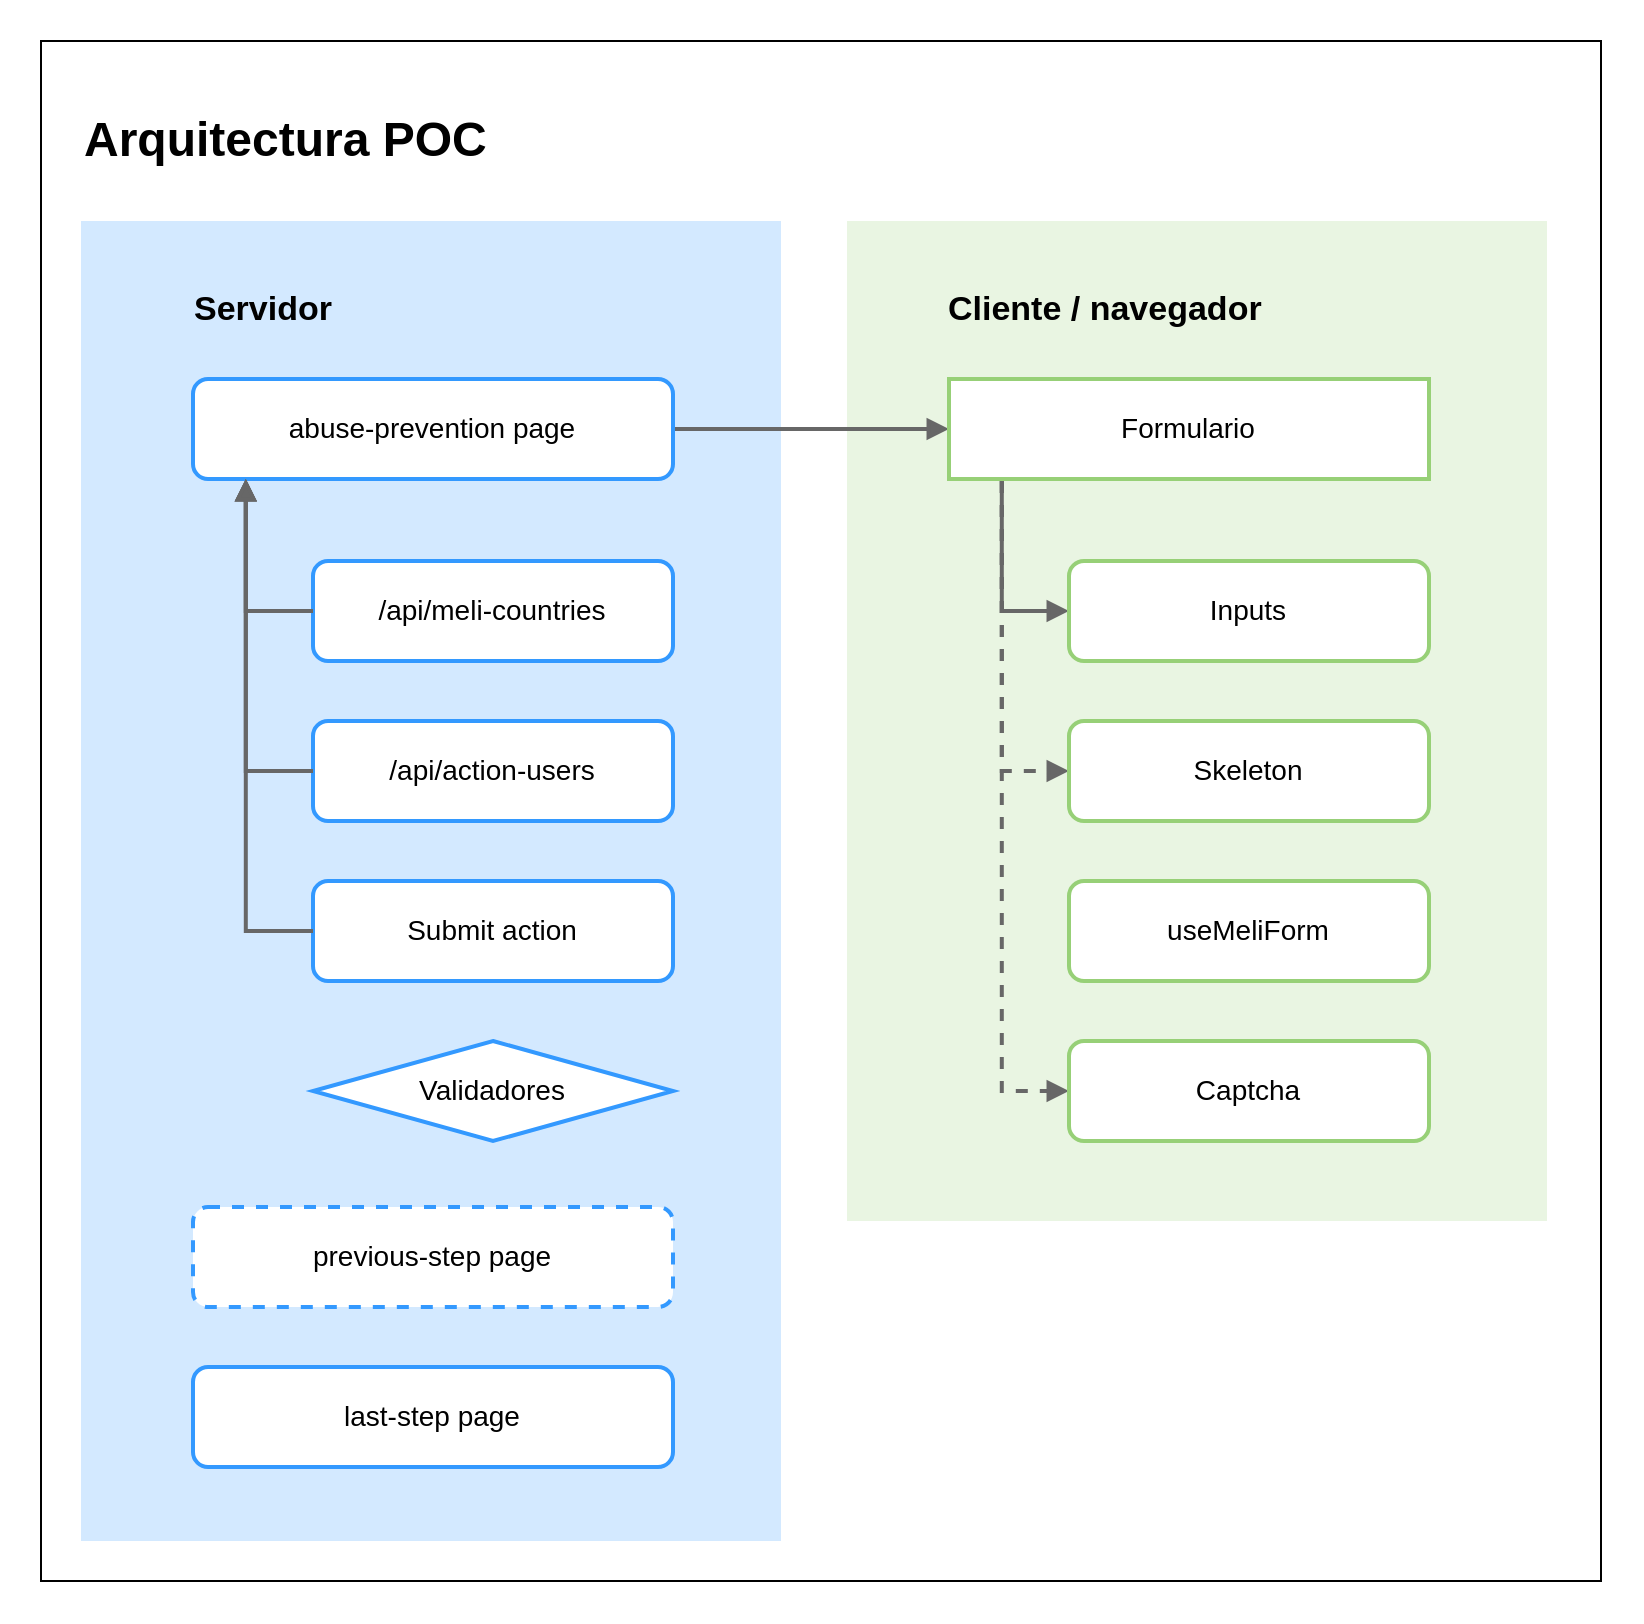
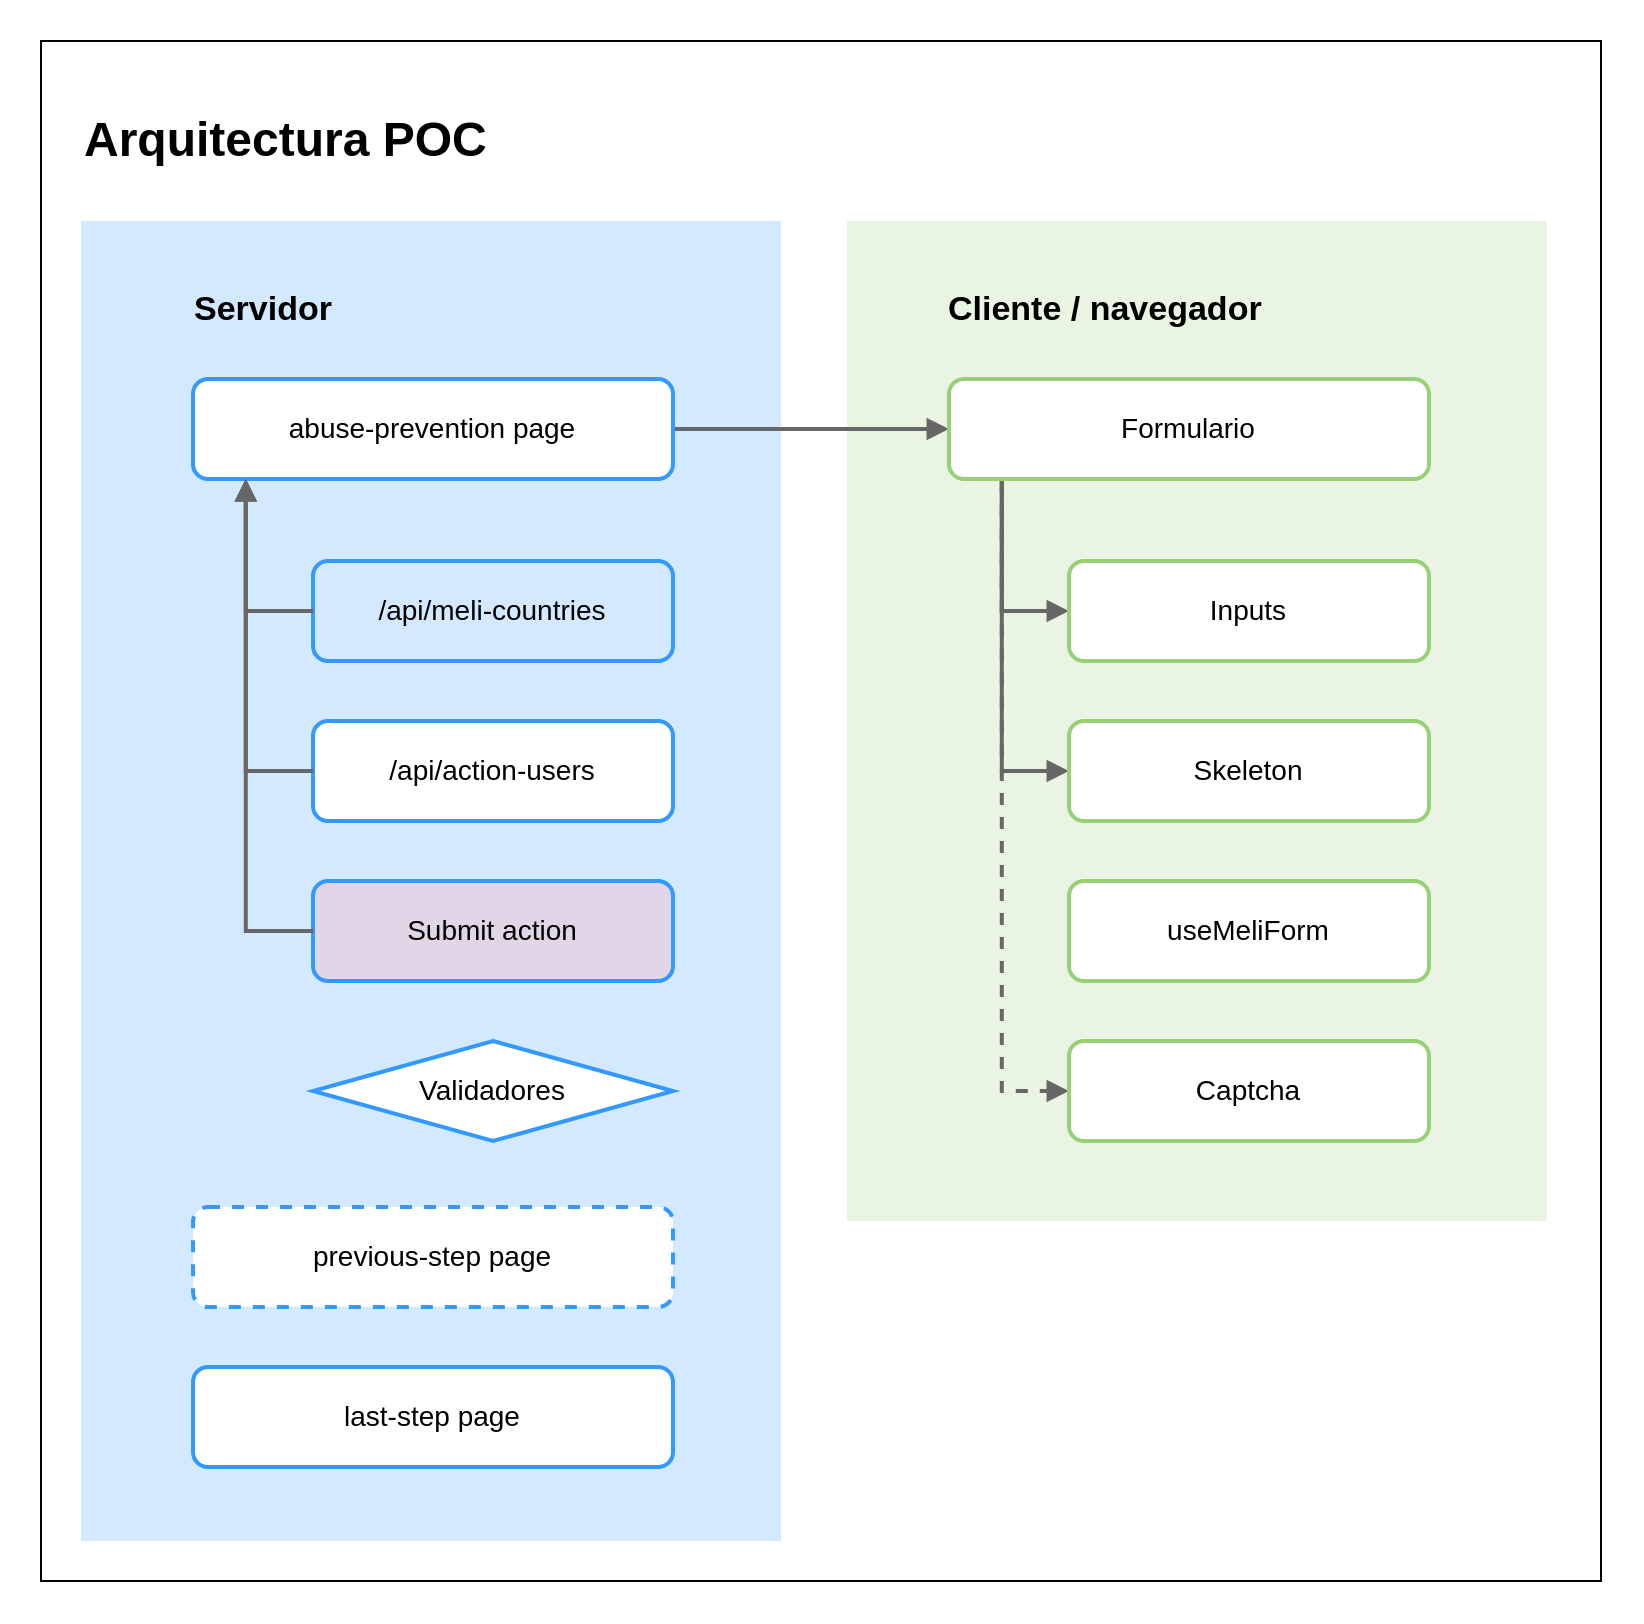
- <mxCell id="10" value="Formulario" style="whiteSpace=wrap;html=1;fontSize=14;strokeWidth=2;strokeColor=#97D077;points=[[0,0,0,0,0],[0,0.25,0,0,0],[0,0.5,0,0,0],[0,0.75,0,0,0],[0,1,0,0,0],[0.11,1,0,0,1],[0.25,0,0,0,0],[0.25,1,0,0,0],[0.5,0,0,0,0],[0.5,1,0,0,0],[0.75,0,0,0,0],[0.75,1,0,0,0],[1,0,0,0,0],[1,0.25,0,0,0],[1,0.5,0,0,0],[1,0.75,0,0,0],[1,1,0,0,0]];rounded=0;" vertex="1" parent="1"><mxGeometry x="474" y="189" width="240" height="50" as="geometry" /></mxCell>
+ <mxCell id="10" value="Formulario" style="rounded=1;whiteSpace=wrap;html=1;fontSize=14;strokeWidth=2;strokeColor=#97D077;points=[[0,0,0,0,0],[0,0.25,0,0,0],[0,0.5,0,0,0],[0,0.75,0,0,0],[0,1,0,0,0],[0.11,1,0,0,1],[0.25,0,0,0,0],[0.25,1,0,0,0],[0.5,0,0,0,0],[0.5,1,0,0,0],[0.75,0,0,0,0],[0.75,1,0,0,0],[1,0,0,0,0],[1,0.25,0,0,0],[1,0.5,0,0,0],[1,0.75,0,0,0],[1,1,0,0,0]];" vertex="1" parent="1"><mxGeometry x="474" y="189" width="240" height="50" as="geometry" /></mxCell>
- <mxCell id="13" value="/api/meli-countries" style="rounded=1;whiteSpace=wrap;html=1;fontSize=14;strokeWidth=2;strokeColor=#3399FF;" vertex="1" parent="1"><mxGeometry x="156" y="280" width="180" height="50" as="geometry" /></mxCell>
+ <mxCell id="13" value="/api/meli-countries" style="rounded=1;whiteSpace=wrap;html=1;fontSize=14;strokeWidth=2;strokeColor=#3399FF;fillColor=#d3e9ff;" vertex="1" parent="1"><mxGeometry x="156" y="280" width="180" height="50" as="geometry" /></mxCell>
- <mxCell id="8" style="edgeStyle=orthogonalEdgeStyle;rounded=0;orthogonalLoop=1;jettySize=auto;html=1;exitX=0.11;exitY=1;exitDx=0;exitDy=1;exitPerimeter=0;entryX=0;entryY=0.5;entryDx=0;entryDy=0;strokeColor=#676767;strokeWidth=2;align=center;verticalAlign=middle;fontFamily=Helvetica;fontSize=11;fontColor=default;labelBackgroundColor=default;endArrow=block;endFill=1;dashed=1;" edge="1" parent="1" source="10" target="12"><mxGeometry relative="1" as="geometry" /></mxCell>
+ <mxCell id="8" style="edgeStyle=orthogonalEdgeStyle;rounded=0;orthogonalLoop=1;jettySize=auto;html=1;exitX=0.11;exitY=1;exitDx=0;exitDy=1;exitPerimeter=0;entryX=0;entryY=0.5;entryDx=0;entryDy=0;strokeColor=#676767;strokeWidth=2;align=center;verticalAlign=middle;fontFamily=Helvetica;fontSize=11;fontColor=default;labelBackgroundColor=default;endArrow=block;endFill=1;" edge="1" parent="1" source="10" target="12"><mxGeometry relative="1" as="geometry" /></mxCell>
- <mxCell id="15" value="Submit action" style="rounded=1;whiteSpace=wrap;html=1;fontSize=14;strokeWidth=2;strokeColor=#3399FF;" vertex="1" parent="1"><mxGeometry x="156" y="440" width="180" height="50" as="geometry" /></mxCell>
+ <mxCell id="15" value="Submit action" style="rounded=1;whiteSpace=wrap;html=1;fontSize=14;strokeWidth=2;strokeColor=#3399FF;fillColor=#e1d5e7;" vertex="1" parent="1"><mxGeometry x="156" y="440" width="180" height="50" as="geometry" /></mxCell>
